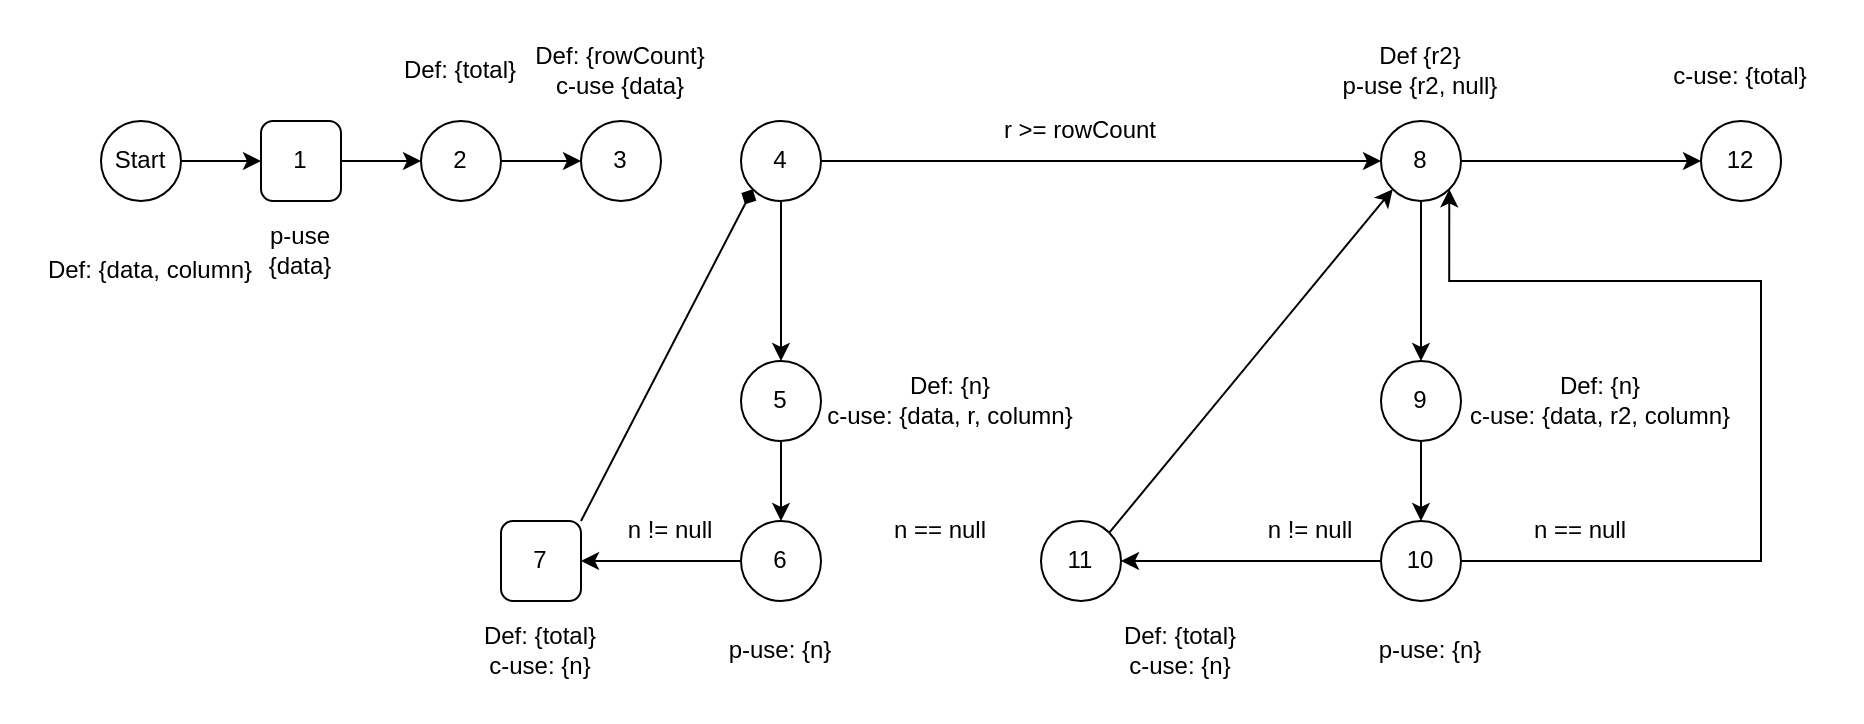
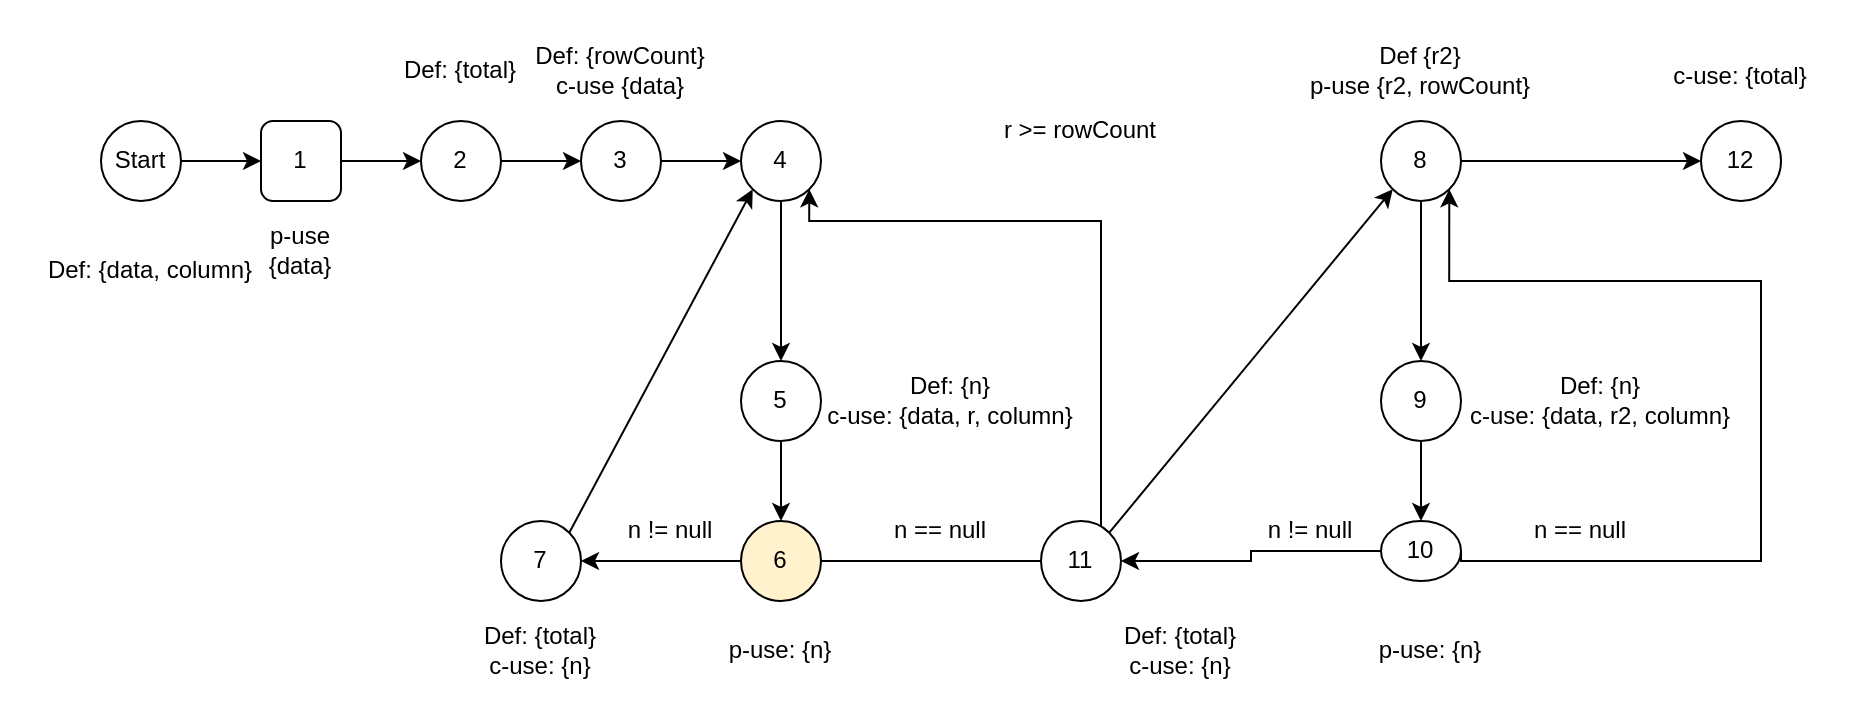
- <mxCell id="41" value="Def {r2}&lt;div&gt;p-use {r2, null}&lt;/div&gt;" style="text;html=1;align=center;verticalAlign=middle;whiteSpace=wrap;rounded=0;" vertex="1" parent="1"><mxGeometry x="650" y="20" width="120" height="30" as="geometry" /></mxCell>
+ <mxCell id="41" value="Def {r2}&lt;div&gt;p-use {r2, rowCount}&lt;/div&gt;" style="text;html=1;align=center;verticalAlign=middle;whiteSpace=wrap;rounded=0;" vertex="1" parent="1"><mxGeometry x="650" y="20" width="120" height="30" as="geometry" /></mxCell>
+ <mxCell id="8" style="edgeStyle=orthogonalEdgeStyle;rounded=0;orthogonalLoop=1;jettySize=auto;html=1;exitX=1;exitY=0.5;exitDx=0;exitDy=0;" edge="1" parent="1" source="9" target="12"><mxGeometry relative="1" as="geometry" /></mxCell>
- <mxCell id="11" style="edgeStyle=orthogonalEdgeStyle;rounded=0;orthogonalLoop=1;jettySize=auto;html=1;exitX=1;exitY=0.5;exitDx=0;exitDy=0;entryX=0;entryY=0.5;entryDx=0;entryDy=0;" edge="1" parent="1" source="12" target="4"><mxGeometry relative="1" as="geometry" /></mxCell>
- <mxCell id="20" style="rounded=0;orthogonalLoop=1;jettySize=auto;html=1;exitX=1;exitY=0;exitDx=0;exitDy=0;entryX=0;entryY=1;entryDx=0;entryDy=0;endArrow=diamond;" edge="1" parent="1" source="21" target="12"><mxGeometry relative="1" as="geometry" /></mxCell>
+ <mxCell id="20" style="rounded=0;orthogonalLoop=1;jettySize=auto;html=1;exitX=1;exitY=0;exitDx=0;exitDy=0;entryX=0;entryY=1;entryDx=0;entryDy=0;" edge="1" parent="1" source="21" target="12"><mxGeometry relative="1" as="geometry" /></mxCell>
+ <mxCell id="18" style="edgeStyle=orthogonalEdgeStyle;rounded=0;orthogonalLoop=1;jettySize=auto;html=1;exitX=1;exitY=0.5;exitDx=0;exitDy=0;entryX=1;entryY=1;entryDx=0;entryDy=0;" edge="1" parent="1" source="19" target="12"><mxGeometry relative="1" as="geometry"><Array as="points"><mxPoint x="550" y="280" /><mxPoint x="550" y="110" /><mxPoint x="404" y="110" /></Array></mxGeometry></mxCell>
- <mxCell id="21" value="7" style="whiteSpace=wrap;html=1;aspect=fixed;rounded=1;" vertex="1" parent="1"><mxGeometry x="250" y="260" width="40" height="40" as="geometry" /></mxCell>
+ <mxCell id="21" value="7" style="ellipse;whiteSpace=wrap;html=1;aspect=fixed;" vertex="1" parent="1"><mxGeometry x="250" y="260" width="40" height="40" as="geometry" /></mxCell>
- <mxCell id="19" value="6" style="ellipse;whiteSpace=wrap;html=1;aspect=fixed;" vertex="1" parent="1"><mxGeometry x="370" y="260" width="40" height="40" as="geometry" /></mxCell>
+ <mxCell id="19" value="6" style="ellipse;whiteSpace=wrap;html=1;aspect=fixed;fillColor=#fff2cc;" vertex="1" parent="1"><mxGeometry x="370" y="260" width="40" height="40" as="geometry" /></mxCell>
- <mxCell id="26" value="10" style="ellipse;whiteSpace=wrap;html=1;aspect=fixed;" vertex="1" parent="1"><mxGeometry x="690" y="260" width="40" height="40" as="geometry" /></mxCell>
+ <mxCell id="26" value="10" style="ellipse;whiteSpace=wrap;html=1;aspect=fixed;" vertex="1" parent="1"><mxGeometry x="690" y="260" width="40" height="30" as="geometry" /></mxCell>
